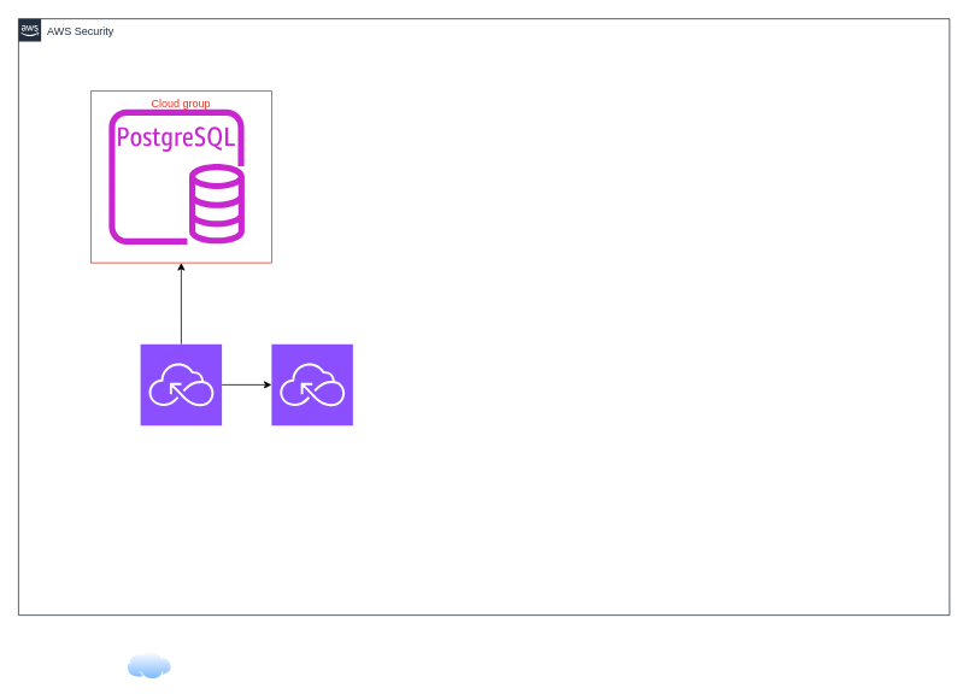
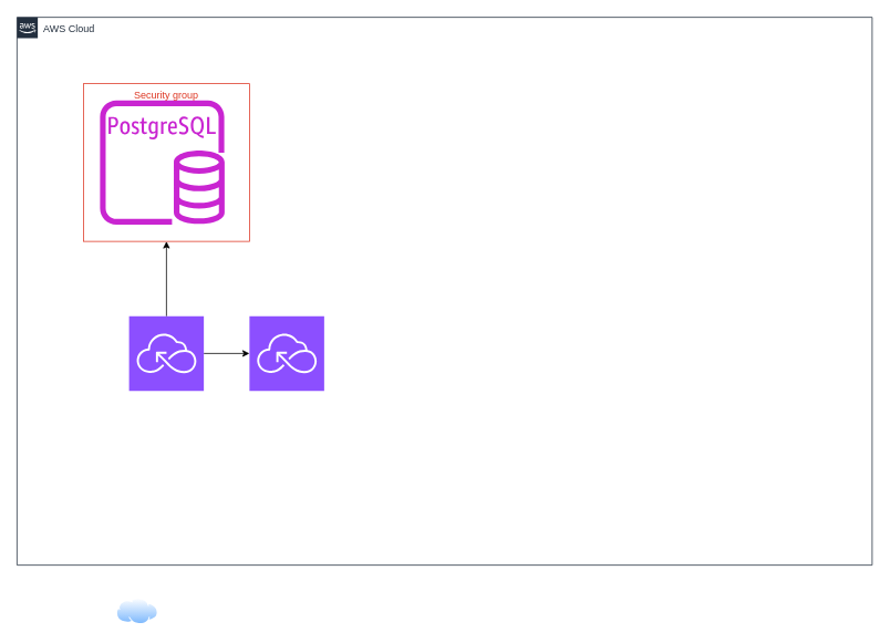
- <mxCell id="2" value="AWS Security" style="points=[[0,0],[0.25,0],[0.5,0],[0.75,0],[1,0],[1,0.25],[1,0.5],[1,0.75],[1,1],[0.75,1],[0.5,1],[0.25,1],[0,1],[0,0.75],[0,0.5],[0,0.25]];outlineConnect=0;gradientColor=none;html=1;whiteSpace=wrap;fontSize=12;fontStyle=0;container=1;pointerEvents=0;collapsible=0;recursiveResize=0;shape=mxgraph.aws4.group;grIcon=mxgraph.aws4.group_aws_cloud_alt;strokeColor=#232F3E;fillColor=none;verticalAlign=top;align=left;spacingLeft=30;fontColor=#232F3E;dashed=0;" vertex="1" parent="1"><mxGeometry x="20" y="20" width="1030" height="660" as="geometry" /></mxCell>
+ <mxCell id="2" value="AWS Cloud" style="points=[[0,0],[0.25,0],[0.5,0],[0.75,0],[1,0],[1,0.25],[1,0.5],[1,0.75],[1,1],[0.75,1],[0.5,1],[0.25,1],[0,1],[0,0.75],[0,0.5],[0,0.25]];outlineConnect=0;gradientColor=none;html=1;whiteSpace=wrap;fontSize=12;fontStyle=0;container=1;pointerEvents=0;collapsible=0;recursiveResize=0;shape=mxgraph.aws4.group;grIcon=mxgraph.aws4.group_aws_cloud_alt;strokeColor=#232F3E;fillColor=none;verticalAlign=top;align=left;spacingLeft=30;fontColor=#232F3E;dashed=0;" vertex="1" parent="1"><mxGeometry x="20" y="20" width="1030" height="660" as="geometry" /></mxCell>
- <mxCell id="4" value="Cloud group" style="fillColor=none;strokeColor=#DD3522;verticalAlign=top;fontStyle=0;fontColor=#DD3522;whiteSpace=wrap;html=1;" vertex="1" parent="2"><mxGeometry x="80" y="80" width="200" height="190" as="geometry" /></mxCell>
+ <mxCell id="4" value="Security group" style="fillColor=none;strokeColor=#DD3522;verticalAlign=top;fontStyle=0;fontColor=#DD3522;whiteSpace=wrap;html=1;" vertex="1" parent="2"><mxGeometry x="80" y="80" width="200" height="190" as="geometry" /></mxCell>
